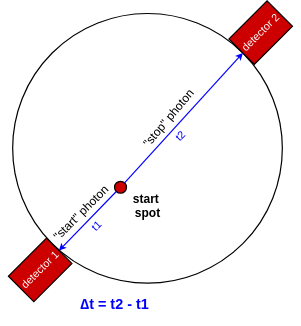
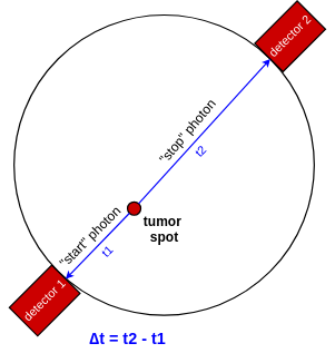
- <mxCell id="4" value="&lt;font style=&quot;font-size: 20px&quot;&gt;&lt;b&gt;start&amp;nbsp;&lt;br&gt;spot&lt;/b&gt;&lt;/font&gt;" style="text;html=1;resizable=0;autosize=1;align=center;verticalAlign=middle;points=[];fillColor=none;strokeColor=none;rounded=0;" vertex="1" parent="1"><mxGeometry x="205" y="320" width="80" height="40" as="geometry" /></mxCell>
+ <mxCell id="4" value="&lt;font style=&quot;font-size: 20px&quot;&gt;&lt;b&gt;tumor&amp;nbsp;&lt;br&gt;spot&lt;/b&gt;&lt;/font&gt;" style="text;html=1;resizable=0;autosize=1;align=center;verticalAlign=middle;points=[];fillColor=none;strokeColor=none;rounded=0;" vertex="1" parent="1"><mxGeometry x="205" y="320" width="80" height="40" as="geometry" /></mxCell>
